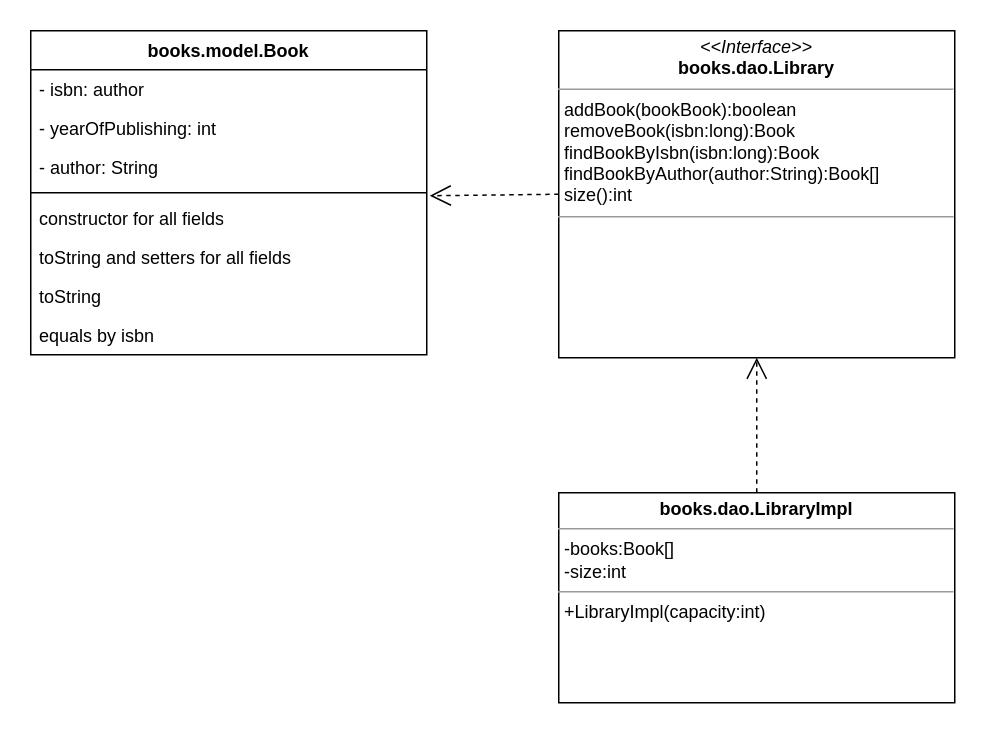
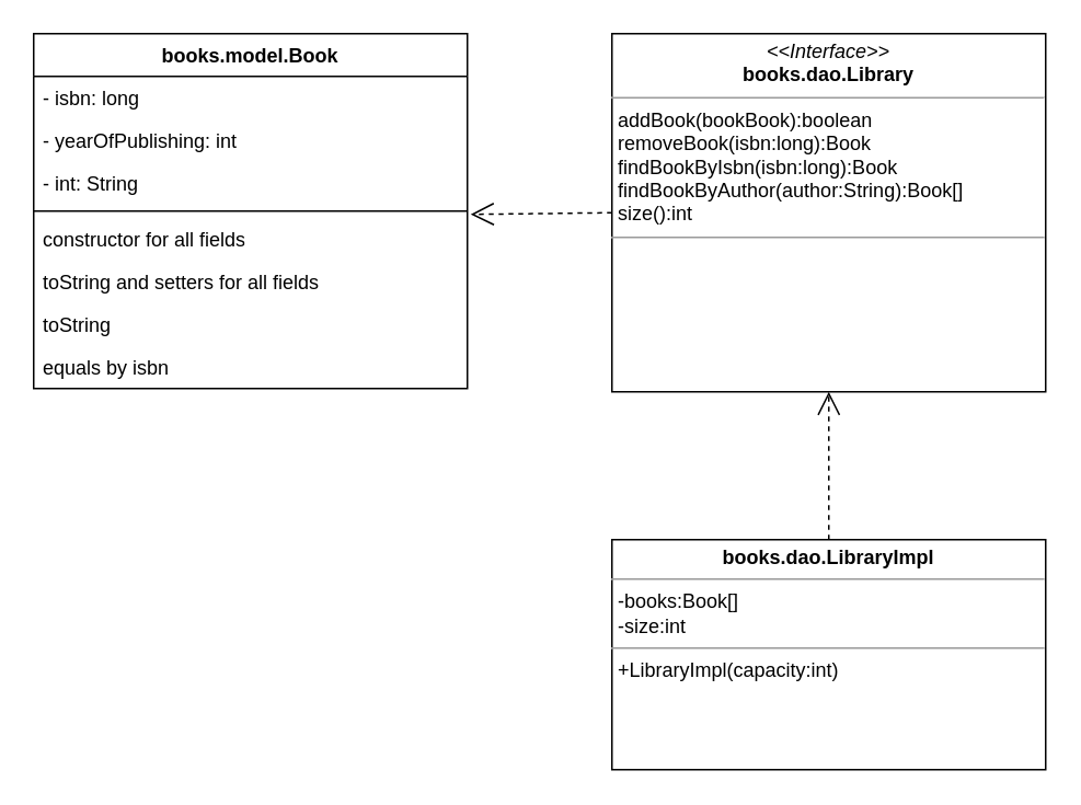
- <mxCell id="3" value="- isbn: author" style="text;strokeColor=none;fillColor=none;align=left;verticalAlign=top;spacingLeft=4;spacingRight=4;overflow=hidden;rotatable=0;points=[[0,0.5],[1,0.5]];portConstraint=eastwest;whiteSpace=wrap;html=1;" parent="2" vertex="1"><mxGeometry y="26" width="264" height="26" as="geometry" /></mxCell>
+ <mxCell id="3" value="- isbn: long" style="text;strokeColor=none;fillColor=none;align=left;verticalAlign=top;spacingLeft=4;spacingRight=4;overflow=hidden;rotatable=0;points=[[0,0.5],[1,0.5]];portConstraint=eastwest;whiteSpace=wrap;html=1;" parent="2" vertex="1"><mxGeometry y="26" width="264" height="26" as="geometry" /></mxCell>
- <mxCell id="5" value="- author: String" style="text;strokeColor=none;fillColor=none;align=left;verticalAlign=top;spacingLeft=4;spacingRight=4;overflow=hidden;rotatable=0;points=[[0,0.5],[1,0.5]];portConstraint=eastwest;whiteSpace=wrap;html=1;" parent="2" vertex="1"><mxGeometry y="78" width="264" height="26" as="geometry" /></mxCell>
+ <mxCell id="5" value="- int: String" style="text;strokeColor=none;fillColor=none;align=left;verticalAlign=top;spacingLeft=4;spacingRight=4;overflow=hidden;rotatable=0;points=[[0,0.5],[1,0.5]];portConstraint=eastwest;whiteSpace=wrap;html=1;" parent="2" vertex="1"><mxGeometry y="78" width="264" height="26" as="geometry" /></mxCell>
